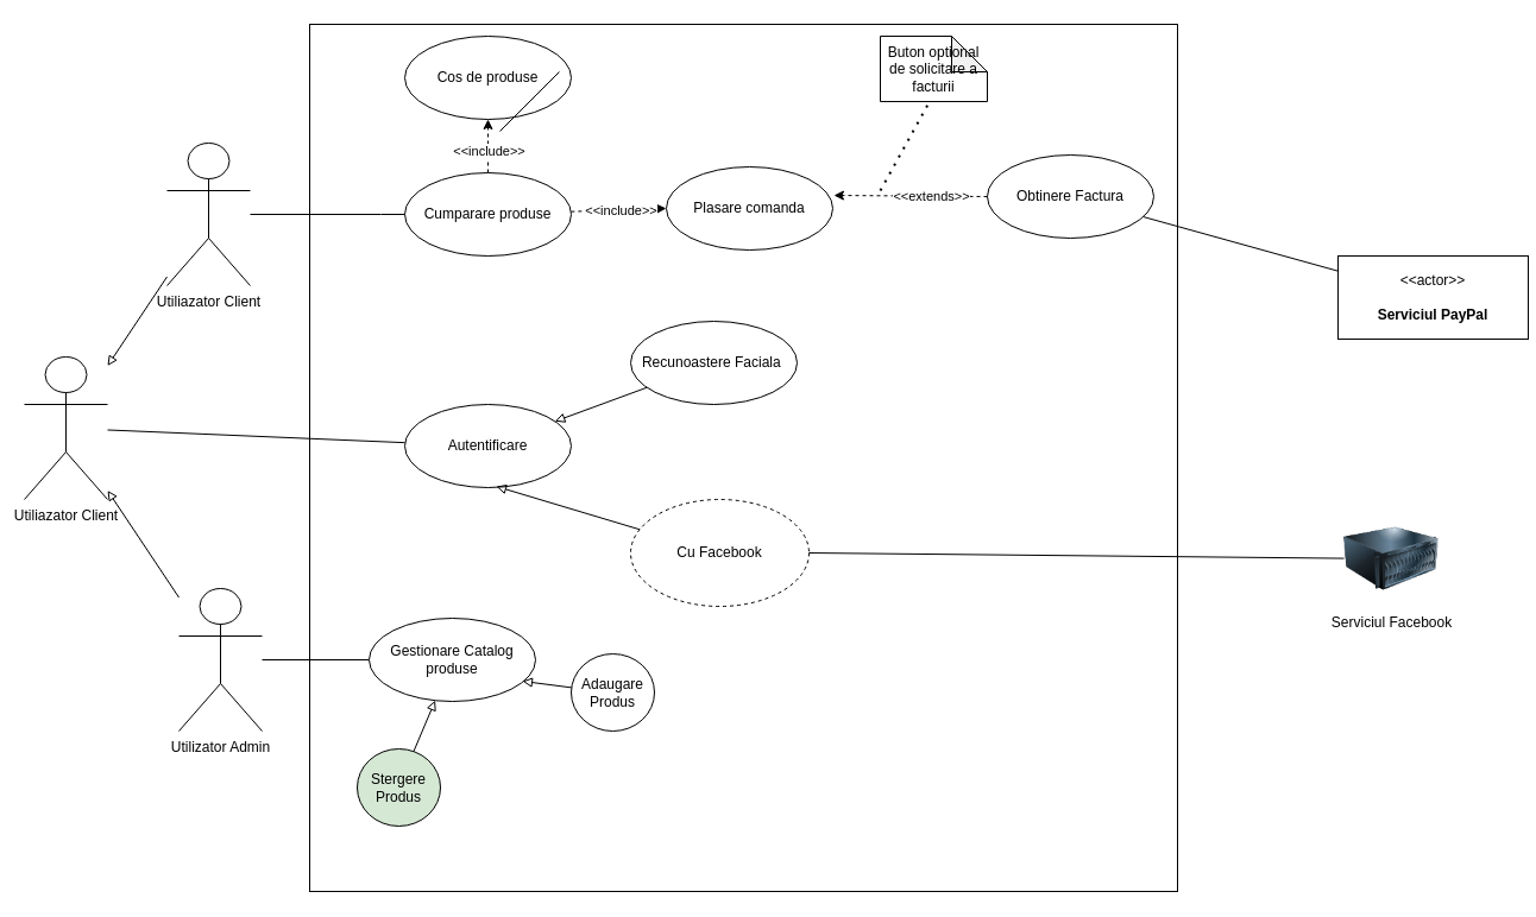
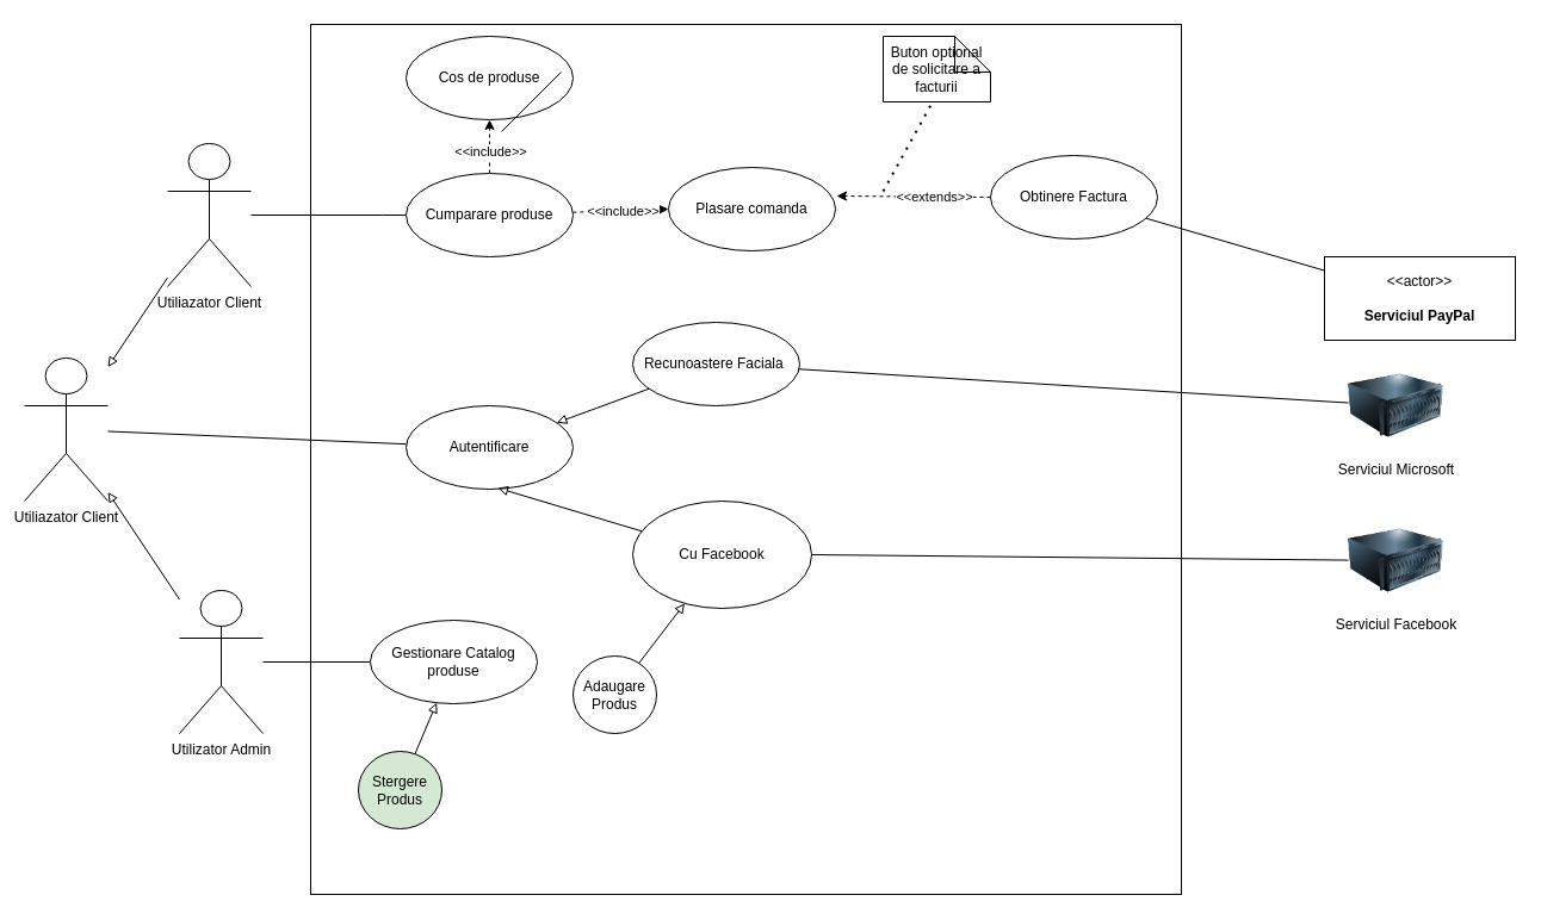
- <mxCell id="6" value="&amp;lt;&amp;lt;actor&amp;gt;&amp;gt;&lt;br&gt;&lt;br&gt;&lt;b&gt;Serviciul PayPal&lt;/b&gt;" style="html=1;align=center;verticalAlign=middle;dashed=0;whiteSpace=wrap;" vertex="1" parent="1"><mxGeometry x="1125" y="215" width="160" height="70" as="geometry" /></mxCell>
+ <mxCell id="6" value="&amp;lt;&amp;lt;actor&amp;gt;&amp;gt;&lt;br&gt;&lt;br&gt;&lt;b&gt;Serviciul PayPal&lt;/b&gt;" style="html=1;align=center;verticalAlign=middle;dashed=0;whiteSpace=wrap;" vertex="1" parent="1"><mxGeometry x="1110" y="215" width="160" height="70" as="geometry" /></mxCell>
+ <mxCell id="30" style="rounded=0;orthogonalLoop=1;jettySize=auto;html=1;endArrow=none;endFill=0;" edge="1" parent="1" source="31" target="19"><mxGeometry relative="1" as="geometry" /></mxCell>
+ <mxCell id="31" value="Serviciul Microsoft" style="image;html=1;image=img/lib/clip_art/computers/Server_128x128.png" vertex="1" parent="1"><mxGeometry x="1130" y="300" width="80" height="80" as="geometry" /></mxCell>
- <mxCell id="20" value="Cu Facebook" style="ellipse;whiteSpace=wrap;html=1;dashed=1;" vertex="1" parent="1"><mxGeometry x="530" y="420" width="150" height="90" as="geometry" /></mxCell>
+ <mxCell id="20" value="Cu Facebook" style="ellipse;whiteSpace=wrap;html=1;" vertex="1" parent="1"><mxGeometry x="530" y="420" width="150" height="90" as="geometry" /></mxCell>
- <mxCell id="39" style="rounded=0;orthogonalLoop=1;jettySize=auto;html=1;entryX=0.921;entryY=0.757;entryDx=0;entryDy=0;entryPerimeter=0;endArrow=block;endFill=0;" edge="1" parent="1" source="38" target="35"><mxGeometry relative="1" as="geometry" /></mxCell>
+ <mxCell id="39" style="rounded=0;orthogonalLoop=1;jettySize=auto;html=1;endArrow=block;endFill=0;" edge="1" parent="1" source="38" target="20"><mxGeometry relative="1" as="geometry" /></mxCell>
